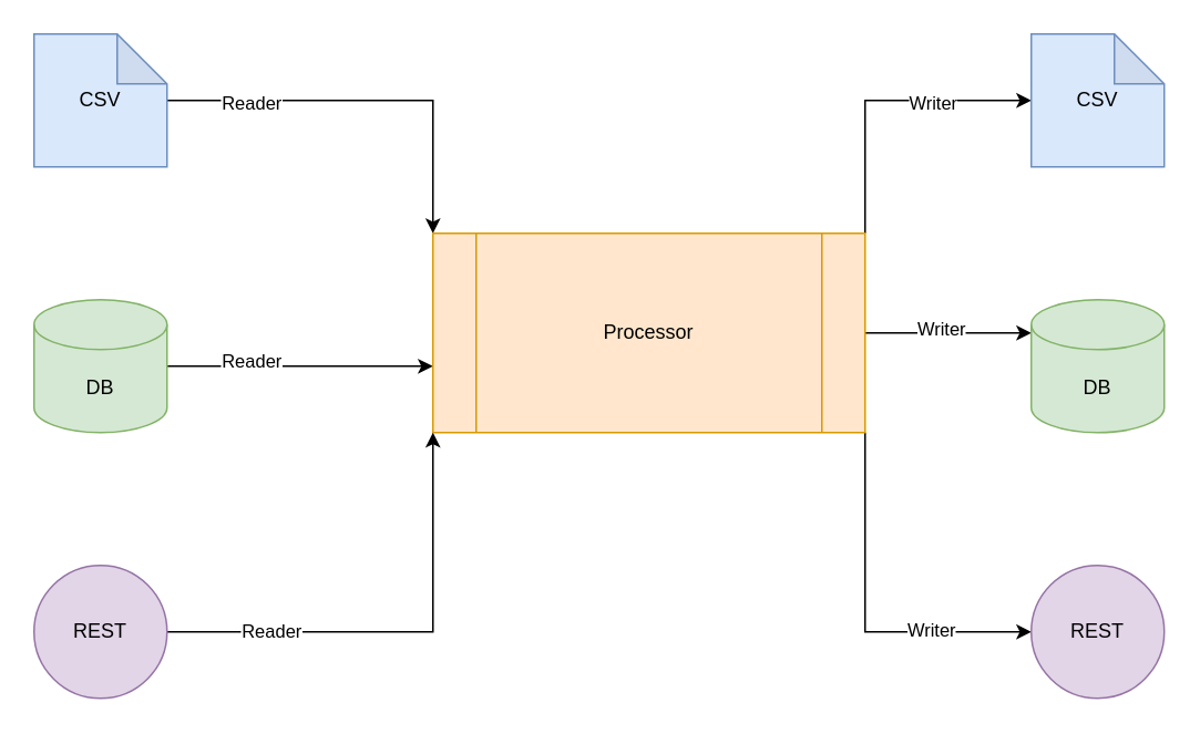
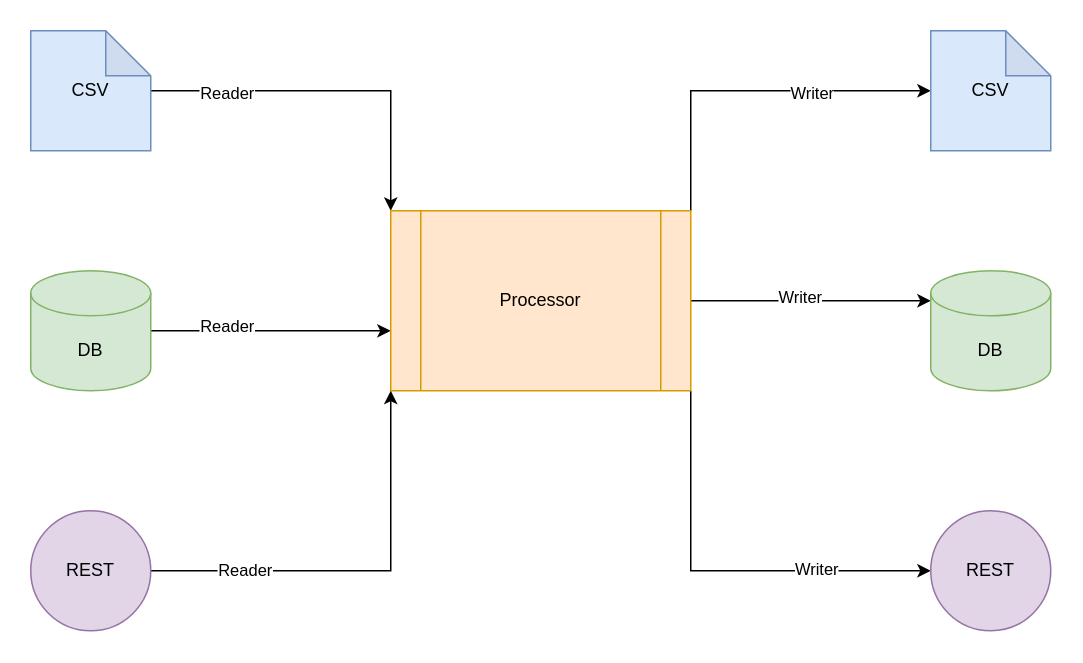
- <mxCell id="14" value="Processor" style="shape=process;whiteSpace=wrap;html=1;backgroundOutline=1;fillColor=#ffe6cc;strokeColor=#d79b00;" parent="1" vertex="1"><mxGeometry x="260" y="140" width="260" height="120" as="geometry" /></mxCell>
+ <mxCell id="14" value="Processor" style="shape=process;whiteSpace=wrap;html=1;backgroundOutline=1;fillColor=#ffe6cc;strokeColor=#d79b00;" parent="1" vertex="1"><mxGeometry x="260" y="140" width="200" height="120" as="geometry" /></mxCell>
